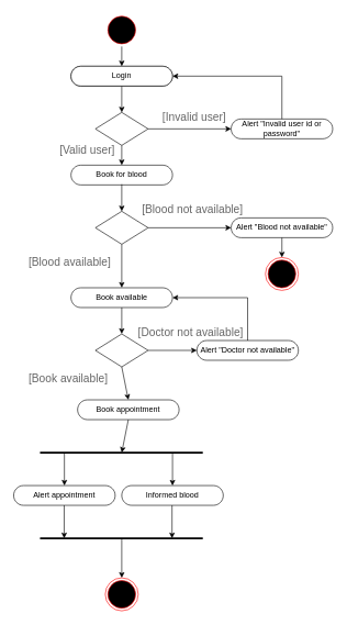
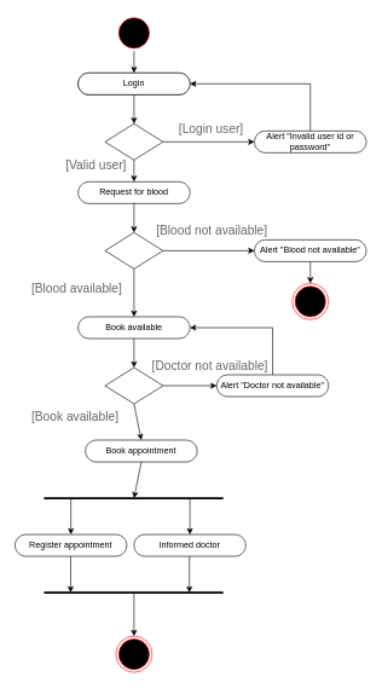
- <mxCell id="7" value="[Invalid user]" style="strokeWidth=1;shadow=0;dashed=0;align=center;html=1;shape=mxgraph.mockup.text.textBox;fontColor=#666666;align=left;fontSize=17;spacingLeft=4;spacingTop=-3;whiteSpace=wrap;strokeColor=none;mainText=;fillColor=none;movable=0;resizable=0;rotatable=0;deletable=0;editable=0;locked=1;connectable=0;" parent="1" vertex="1"><mxGeometry x="240" y="160" width="116" height="40" as="geometry" /></mxCell>
+ <mxCell id="7" value="[Login user]" style="strokeWidth=1;shadow=0;dashed=0;align=center;html=1;shape=mxgraph.mockup.text.textBox;fontColor=#666666;align=left;fontSize=17;spacingLeft=4;spacingTop=-3;whiteSpace=wrap;strokeColor=none;mainText=;fillColor=none;movable=0;resizable=0;rotatable=0;deletable=0;editable=0;locked=1;connectable=0;" parent="1" vertex="1"><mxGeometry x="240" y="160" width="116" height="40" as="geometry" /></mxCell>
- <mxCell id="13" value="Book for blood" style="html=1;dashed=0;whiteSpace=wrap;shape=mxgraph.dfd.start;movable=0;resizable=0;rotatable=0;deletable=0;editable=0;locked=1;connectable=0;" parent="1" vertex="1"><mxGeometry x="107" y="250" width="154" height="30" as="geometry" /></mxCell>
+ <mxCell id="13" value="Request for blood" style="html=1;dashed=0;whiteSpace=wrap;shape=mxgraph.dfd.start;movable=0;resizable=0;rotatable=0;deletable=0;editable=0;locked=1;connectable=0;" parent="1" vertex="1"><mxGeometry x="107" y="250" width="154" height="30" as="geometry" /></mxCell>
- <mxCell id="33" value="Alert appointment" style="html=1;dashed=0;whiteSpace=wrap;shape=mxgraph.dfd.start;movable=0;resizable=0;rotatable=0;deletable=0;editable=0;locked=1;connectable=0;" parent="1" vertex="1"><mxGeometry x="20" y="736" width="154" height="30" as="geometry" /></mxCell>
+ <mxCell id="33" value="Register appointment" style="html=1;dashed=0;whiteSpace=wrap;shape=mxgraph.dfd.start;movable=0;resizable=0;rotatable=0;deletable=0;editable=0;locked=1;connectable=0;" parent="1" vertex="1"><mxGeometry x="20" y="736" width="154" height="30" as="geometry" /></mxCell>
- <mxCell id="34" value="Informed blood" style="html=1;dashed=0;whiteSpace=wrap;shape=mxgraph.dfd.start;movable=0;resizable=0;rotatable=0;deletable=0;editable=0;locked=1;connectable=0;" parent="1" vertex="1"><mxGeometry x="184" y="736" width="154" height="30" as="geometry" /></mxCell>
+ <mxCell id="34" value="Informed doctor" style="html=1;dashed=0;whiteSpace=wrap;shape=mxgraph.dfd.start;movable=0;resizable=0;rotatable=0;deletable=0;editable=0;locked=1;connectable=0;" parent="1" vertex="1"><mxGeometry x="184" y="736" width="154" height="30" as="geometry" /></mxCell>
